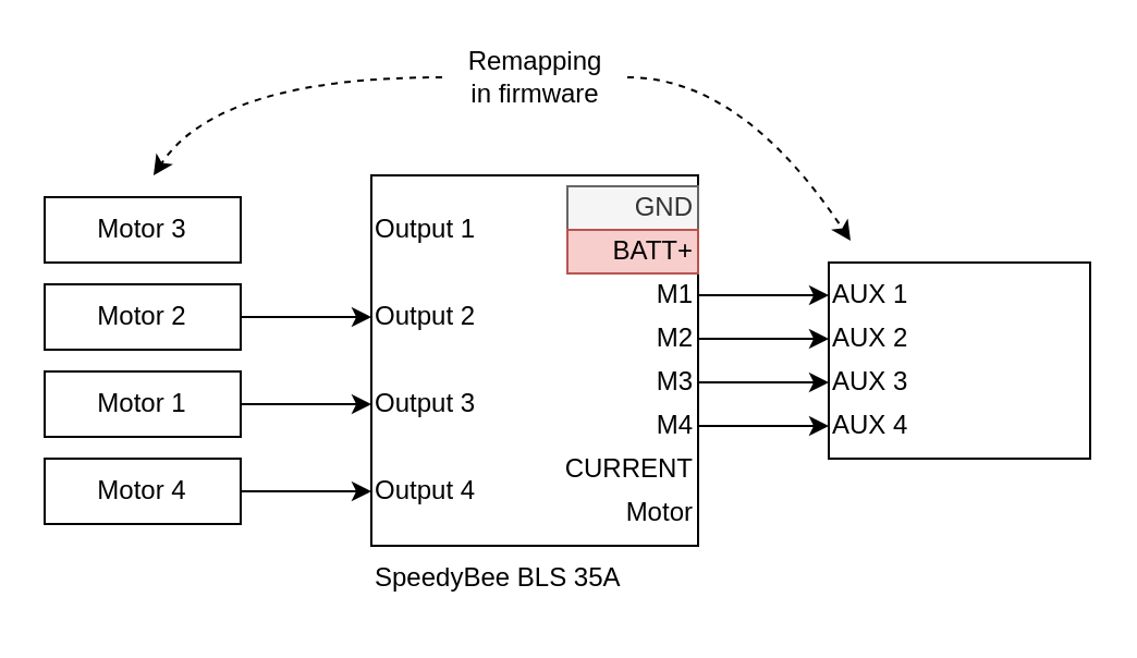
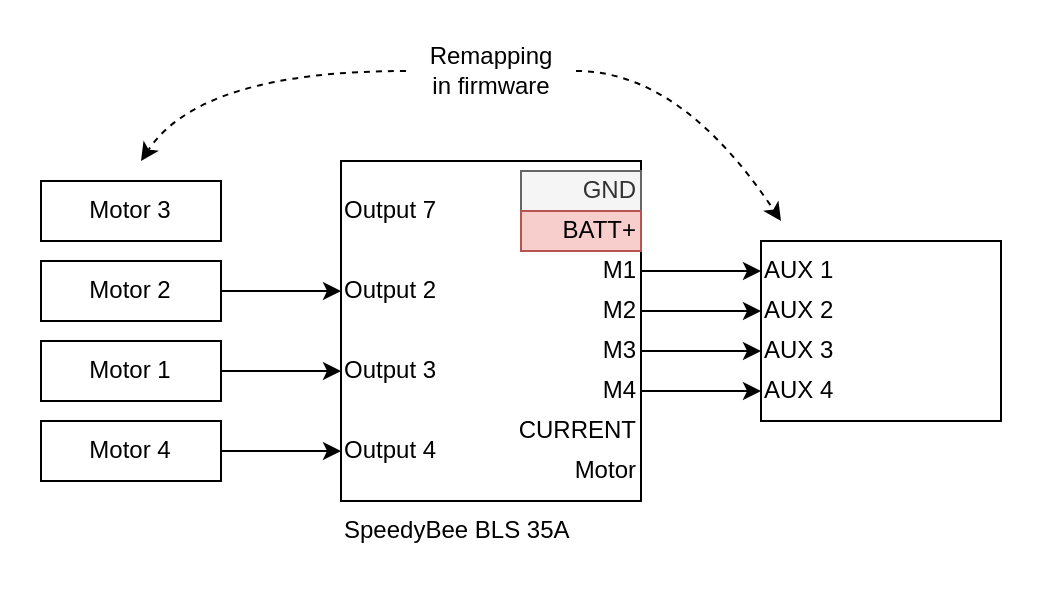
- <mxCell id="4" value="Output 1" style="text;html=1;strokeColor=none;fillColor=none;align=left;verticalAlign=middle;whiteSpace=wrap;rounded=0;" vertex="1" parent="1"><mxGeometry x="170" y="95" width="70" height="20" as="geometry" /></mxCell>
+ <mxCell id="4" value="Output 7" style="text;html=1;strokeColor=none;fillColor=none;align=left;verticalAlign=middle;whiteSpace=wrap;rounded=0;" vertex="1" parent="1"><mxGeometry x="170" y="95" width="70" height="20" as="geometry" /></mxCell>
